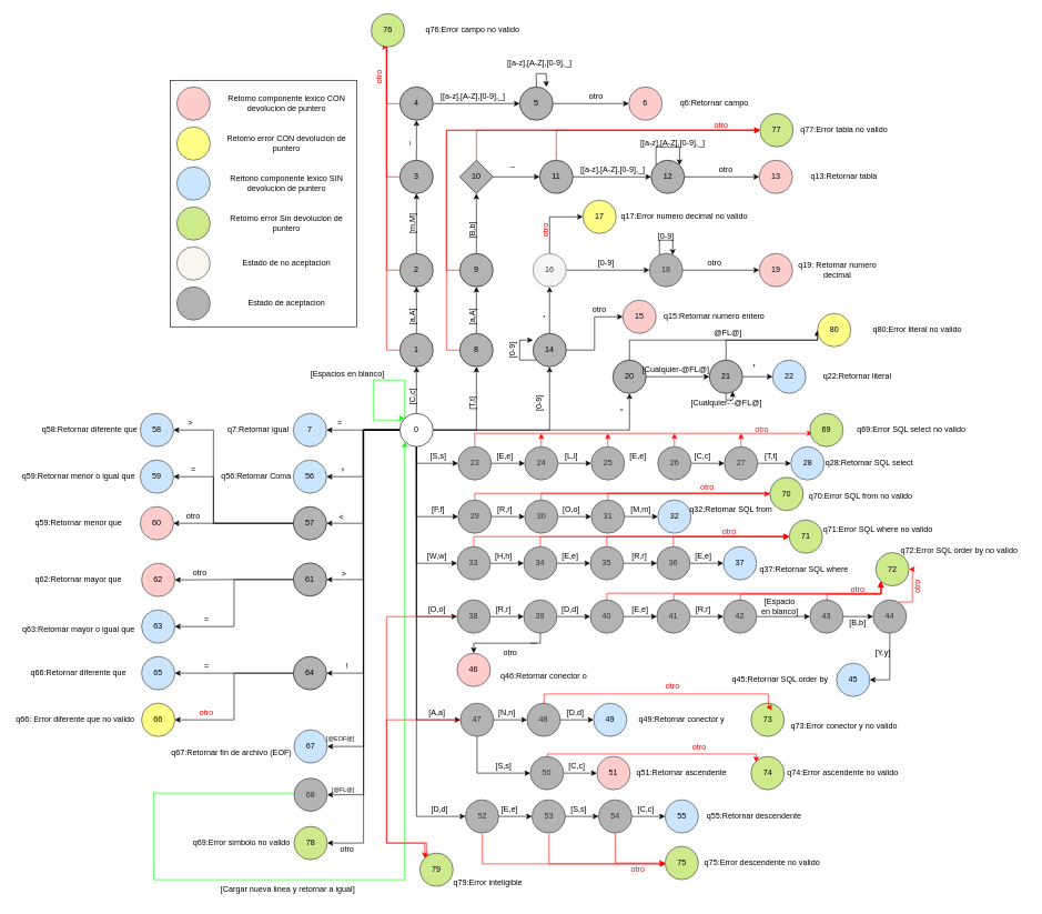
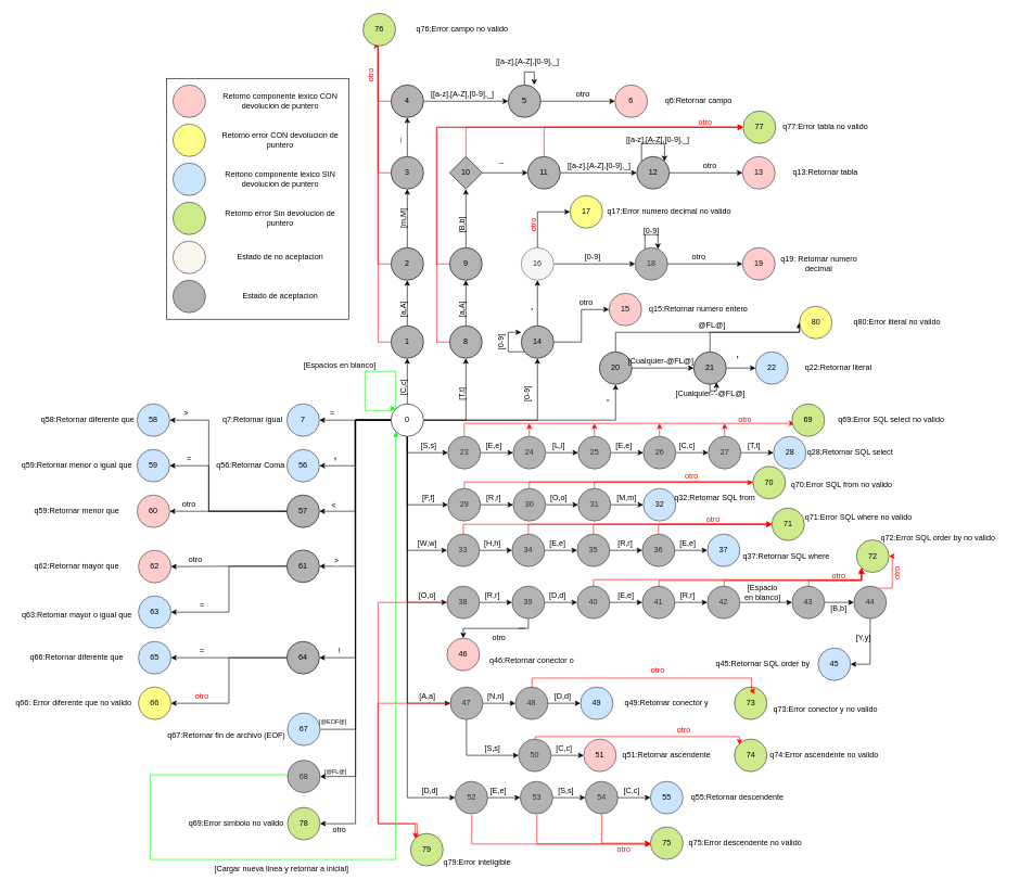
+ <mxCell id="123" value="" style="edgeStyle=orthogonalEdgeStyle;rounded=0;orthogonalLoop=1;jettySize=auto;html=1;fontSize=17;startArrow=none;startFill=0;endArrow=classic;endFill=1;" parent="1" source="125" target="128" edge="1"><mxGeometry relative="1" as="geometry" /></mxCell>
- <mxCell id="17" style="edgeStyle=orthogonalEdgeStyle;rounded=0;orthogonalLoop=1;jettySize=auto;html=1;entryX=1;entryY=0.5;entryDx=0;entryDy=0;" parent="1" source="20" target="278" edge="1"><mxGeometry relative="1" as="geometry" /></mxCell>
+ <mxCell id="17" style="edgeStyle=orthogonalEdgeStyle;rounded=0;orthogonalLoop=1;jettySize=auto;html=1;entryX=1;entryY=0.5;entryDx=0;entryDy=0;endArrow=none;" parent="1" source="20" target="278" edge="1"><mxGeometry relative="1" as="geometry" /></mxCell>
- <mxCell id="287" value="[Cargar nueva linea y retornar a igual]" style="text;html=1;strokeColor=none;fillColor=none;align=center;verticalAlign=middle;whiteSpace=wrap;rounded=0;labelBackgroundColor=none;" parent="1" vertex="1"><mxGeometry x="307" y="1320" width="250" height="30" as="geometry" /></mxCell>
+ <mxCell id="287" value="[Cargar nueva linea y retornar a inicial]" style="text;html=1;strokeColor=none;fillColor=none;align=center;verticalAlign=middle;whiteSpace=wrap;rounded=0;labelBackgroundColor=none;" parent="1" vertex="1"><mxGeometry x="307" y="1320" width="250" height="30" as="geometry" /></mxCell>
